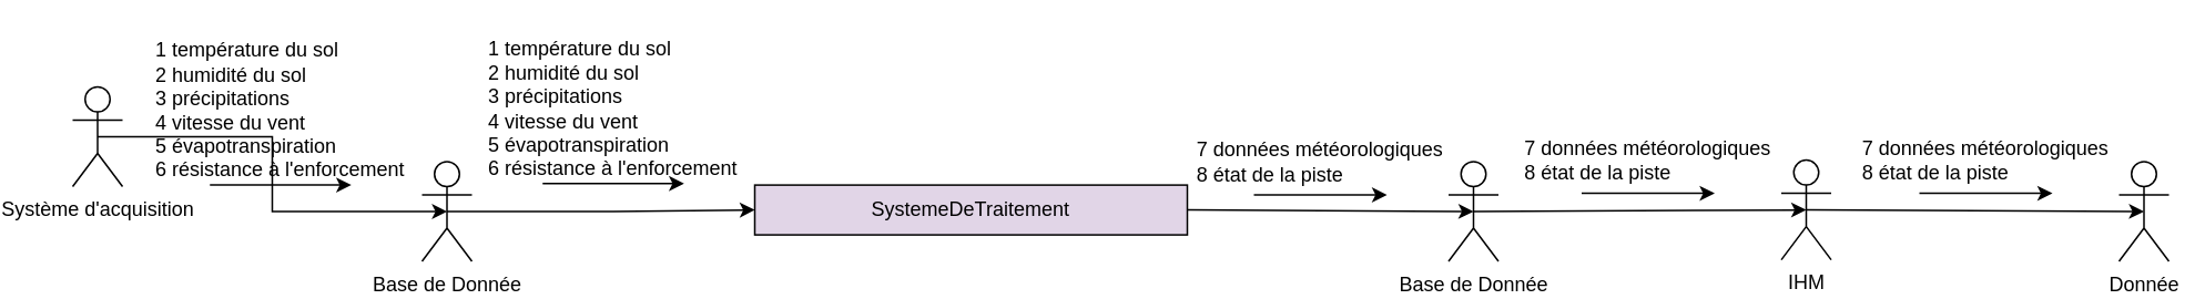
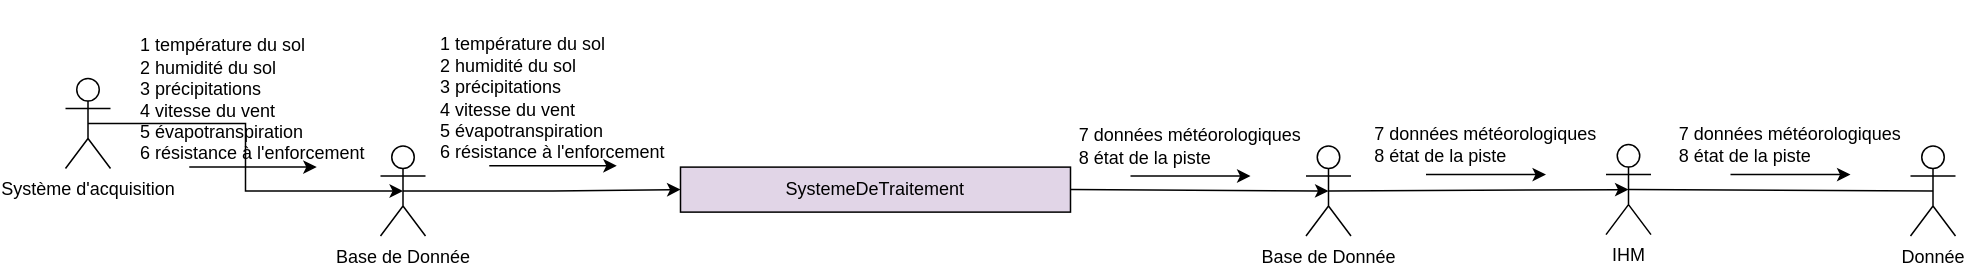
- <mxCell id="16" value="" style="endArrow=classic;html=1;rounded=0;entryX=0.5;entryY=0.5;entryDx=0;entryDy=0;entryPerimeter=0;exitX=0.5;exitY=0.5;exitDx=0;exitDy=0;exitPerimeter=0;" edge="1" parent="1" source="3" target="15"><mxGeometry width="50" height="50" relative="1" as="geometry"><mxPoint x="887" y="126.82" as="sourcePoint" /><mxPoint x="887" y="267.73" as="targetPoint" /></mxGeometry></mxCell>
+ <mxCell id="16" value="" style="endArrow=none;html=1;rounded=0;entryX=0.5;entryY=0.5;entryDx=0;entryDy=0;entryPerimeter=0;exitX=0.5;exitY=0.5;exitDx=0;exitDy=0;exitPerimeter=0;" edge="1" parent="1" source="3" target="15"><mxGeometry width="50" height="50" relative="1" as="geometry"><mxPoint x="887" y="126.82" as="sourcePoint" /><mxPoint x="887" y="267.73" as="targetPoint" /></mxGeometry></mxCell>
